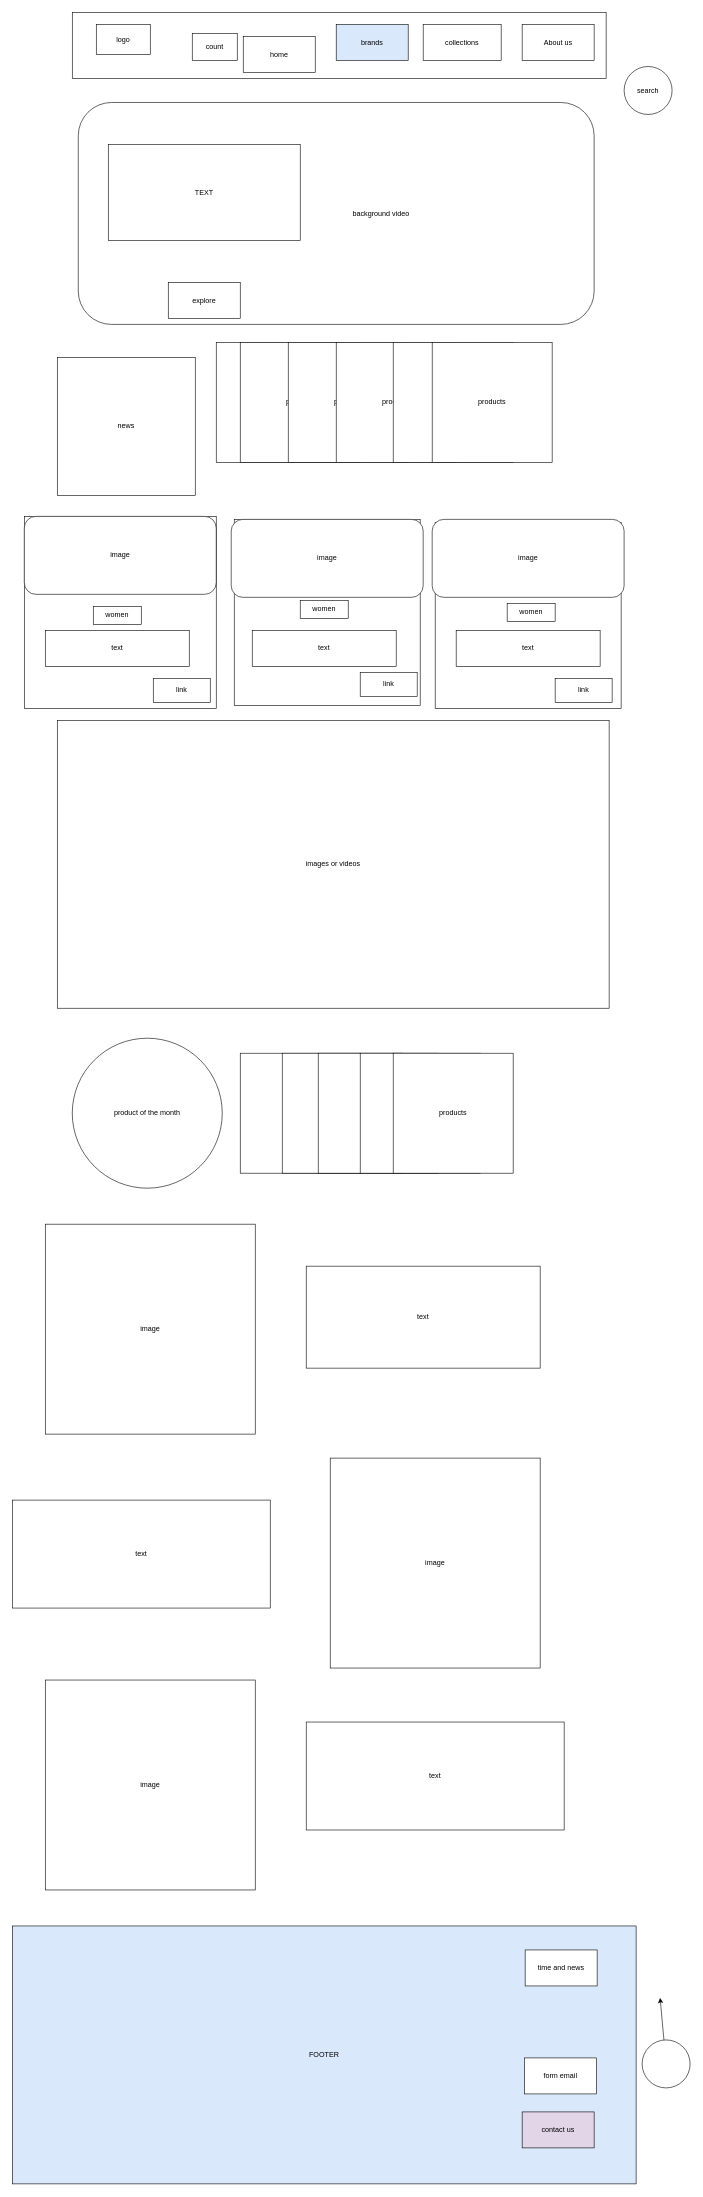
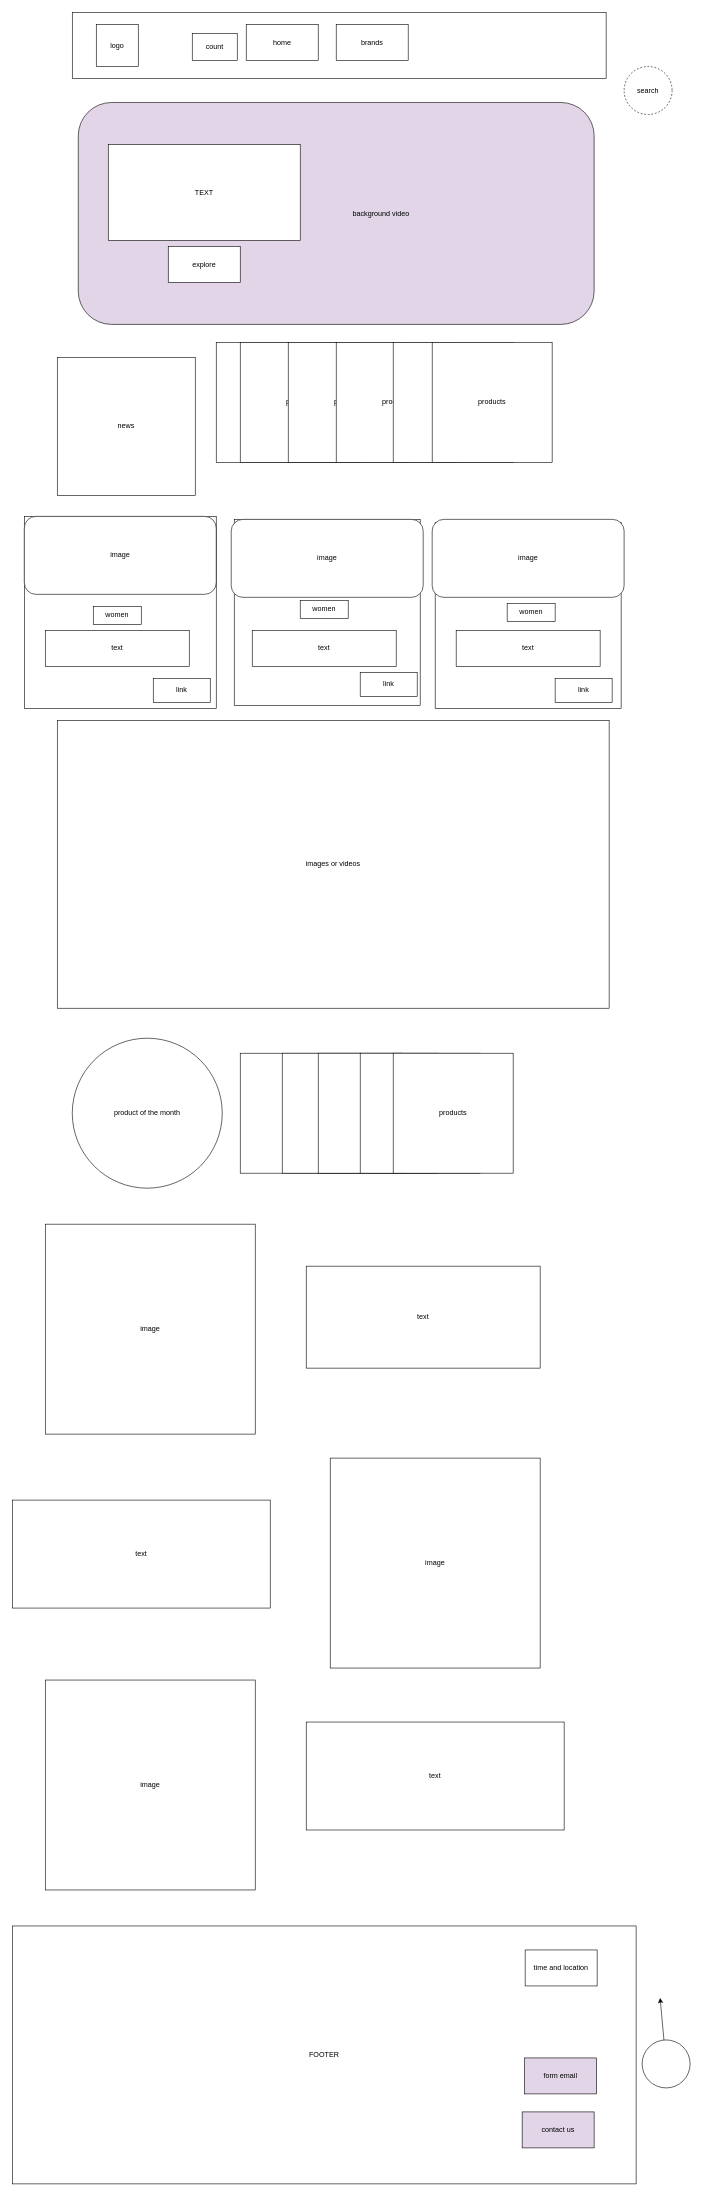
- <mxCell id="4" value="logo" style="whiteSpace=wrap;html=1;aspect=fixed;" vertex="1" parent="1"><mxGeometry x="160" y="40" width="90" height="50" as="geometry" /></mxCell>
+ <mxCell id="4" value="logo" style="whiteSpace=wrap;html=1;aspect=fixed;" vertex="1" parent="1"><mxGeometry y="40" width="70" height="70" as="geometry" x="160" /></mxCell>
- <mxCell id="6" value="brands" style="rounded=0;whiteSpace=wrap;html=1;fillColor=#dae8fc;" vertex="1" parent="1"><mxGeometry x="560" y="40" width="120" height="60" as="geometry" /></mxCell>
+ <mxCell id="6" value="brands" style="rounded=0;whiteSpace=wrap;html=1;" vertex="1" parent="1"><mxGeometry x="560" y="40" width="120" height="60" as="geometry" /></mxCell>
- <mxCell id="7" value="collections" style="rounded=0;whiteSpace=wrap;html=1;" vertex="1" parent="1"><mxGeometry x="705" y="40" width="130" height="60" as="geometry" /></mxCell>
- <mxCell id="20" value="About us" style="rounded=0;whiteSpace=wrap;html=1;" vertex="1" parent="1"><mxGeometry x="870" y="40" width="120" height="60" as="geometry" /></mxCell>
- <mxCell id="5" value="home" style="rounded=0;whiteSpace=wrap;html=1;" vertex="1" parent="1"><mxGeometry x="405" y="60" width="120" height="60" as="geometry" /></mxCell>
+ <mxCell id="5" value="home" style="rounded=0;whiteSpace=wrap;html=1;" vertex="1" parent="1"><mxGeometry x="410" y="40" width="120" height="60" as="geometry" /></mxCell>
- <mxCell id="51" value="search" style="ellipse;whiteSpace=wrap;html=1;aspect=fixed;" vertex="1" parent="1"><mxGeometry x="1040" y="110" width="80" height="80" as="geometry" /></mxCell>
+ <mxCell id="51" value="search" style="ellipse;whiteSpace=wrap;html=1;aspect=fixed;dashed=1;" vertex="1" parent="1"><mxGeometry x="1040" y="110" width="80" height="80" as="geometry" /></mxCell>
- <mxCell id="3" value="&amp;nbsp; &amp;nbsp; &amp;nbsp; &amp;nbsp; &amp;nbsp; &amp;nbsp; &amp;nbsp; &amp;nbsp; &amp;nbsp; &amp;nbsp; &amp;nbsp; &amp;nbsp; &amp;nbsp; &amp;nbsp; &amp;nbsp; &amp;nbsp; &amp;nbsp; &amp;nbsp; &amp;nbsp; &amp;nbsp; &amp;nbsp; &amp;nbsp; &amp;nbsp;background video" style="rounded=1;whiteSpace=wrap;html=1;" vertex="1" parent="1"><mxGeometry x="130" y="170" width="860" height="370" as="geometry" /></mxCell>
+ <mxCell id="3" value="&amp;nbsp; &amp;nbsp; &amp;nbsp; &amp;nbsp; &amp;nbsp; &amp;nbsp; &amp;nbsp; &amp;nbsp; &amp;nbsp; &amp;nbsp; &amp;nbsp; &amp;nbsp; &amp;nbsp; &amp;nbsp; &amp;nbsp; &amp;nbsp; &amp;nbsp; &amp;nbsp; &amp;nbsp; &amp;nbsp; &amp;nbsp; &amp;nbsp; &amp;nbsp;background video" style="rounded=1;whiteSpace=wrap;html=1;fillColor=#e1d5e7;" vertex="1" parent="1"><mxGeometry x="130" y="170" width="860" height="370" as="geometry" /></mxCell>
- <mxCell id="35" value="explore" style="rounded=0;whiteSpace=wrap;html=1;" vertex="1" parent="1"><mxGeometry x="280" y="470" width="120" height="60" as="geometry" /></mxCell>
+ <mxCell id="35" value="explore" style="rounded=0;whiteSpace=wrap;html=1;" vertex="1" parent="1"><mxGeometry x="280" y="410" width="120" height="60" as="geometry" /></mxCell>
- <mxCell id="25" value="time and news" style="rounded=0;whiteSpace=wrap;html=1;" vertex="1" parent="1"><mxGeometry x="875" y="3250" width="120" height="60" as="geometry" /></mxCell>
+ <mxCell id="25" value="time and location" style="rounded=0;whiteSpace=wrap;html=1;" vertex="1" parent="1"><mxGeometry x="875" y="3250" width="120" height="60" as="geometry" /></mxCell>
- <mxCell id="19" value="FOOTER" style="rounded=0;whiteSpace=wrap;html=1;fillColor=#dae8fc;" vertex="1" parent="1"><mxGeometry x="20" y="3210" width="1040" height="430" as="geometry" /></mxCell>
+ <mxCell id="19" value="FOOTER" style="rounded=0;whiteSpace=wrap;html=1;" vertex="1" parent="1"><mxGeometry x="20" y="3210" width="1040" height="430" as="geometry" /></mxCell>
- <mxCell id="52" value="form email" style="rounded=0;whiteSpace=wrap;html=1;" vertex="1" parent="1"><mxGeometry x="874" y="3430" width="120" height="60" as="geometry" /></mxCell>
+ <mxCell id="52" value="form email" style="rounded=0;whiteSpace=wrap;html=1;fillColor=#e1d5e7;" vertex="1" parent="1"><mxGeometry x="874" y="3430" width="120" height="60" as="geometry" /></mxCell>
